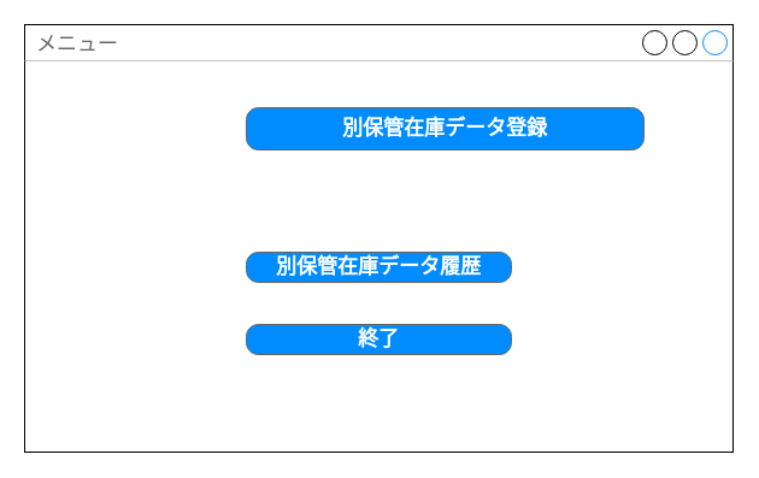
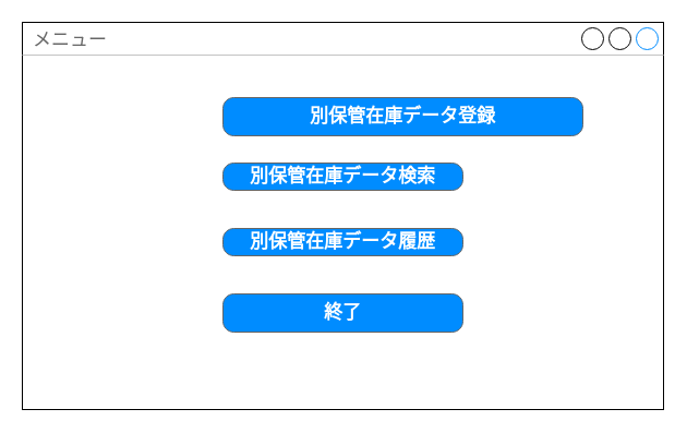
+ <mxCell id="5" value="別保管在庫データ検索" parent="1" style="strokeWidth=1;shadow=0;dashed=0;align=center;html=1;shape=mxgraph.mockup.buttons.button;strokeColor=#666666;fontColor=#ffffff;mainText=;buttonStyle=round;fontSize=17;fontStyle=1;fillColor=#008cff;whiteSpace=wrap;" vertex="1"><mxGeometry width="220" height="25" as="geometry" x="204" y="149" /></mxCell>
- <mxCell id="3" value="終了" parent="1" style="strokeWidth=1;shadow=0;dashed=0;align=center;html=1;shape=mxgraph.mockup.buttons.button;strokeColor=#666666;fontColor=#ffffff;mainText=;buttonStyle=round;fontSize=17;fontStyle=1;fillColor=#008cff;whiteSpace=wrap;" vertex="1"><mxGeometry width="220" height="25" as="geometry" x="204" y="269" /></mxCell>
+ <mxCell id="3" value="終了" parent="1" style="strokeWidth=1;shadow=0;dashed=0;align=center;html=1;shape=mxgraph.mockup.buttons.button;strokeColor=#666666;fontColor=#ffffff;mainText=;buttonStyle=round;fontSize=17;fontStyle=1;fillColor=#008cff;whiteSpace=wrap;" vertex="1"><mxGeometry x="204" y="269" width="220" height="35" as="geometry" /></mxCell>
